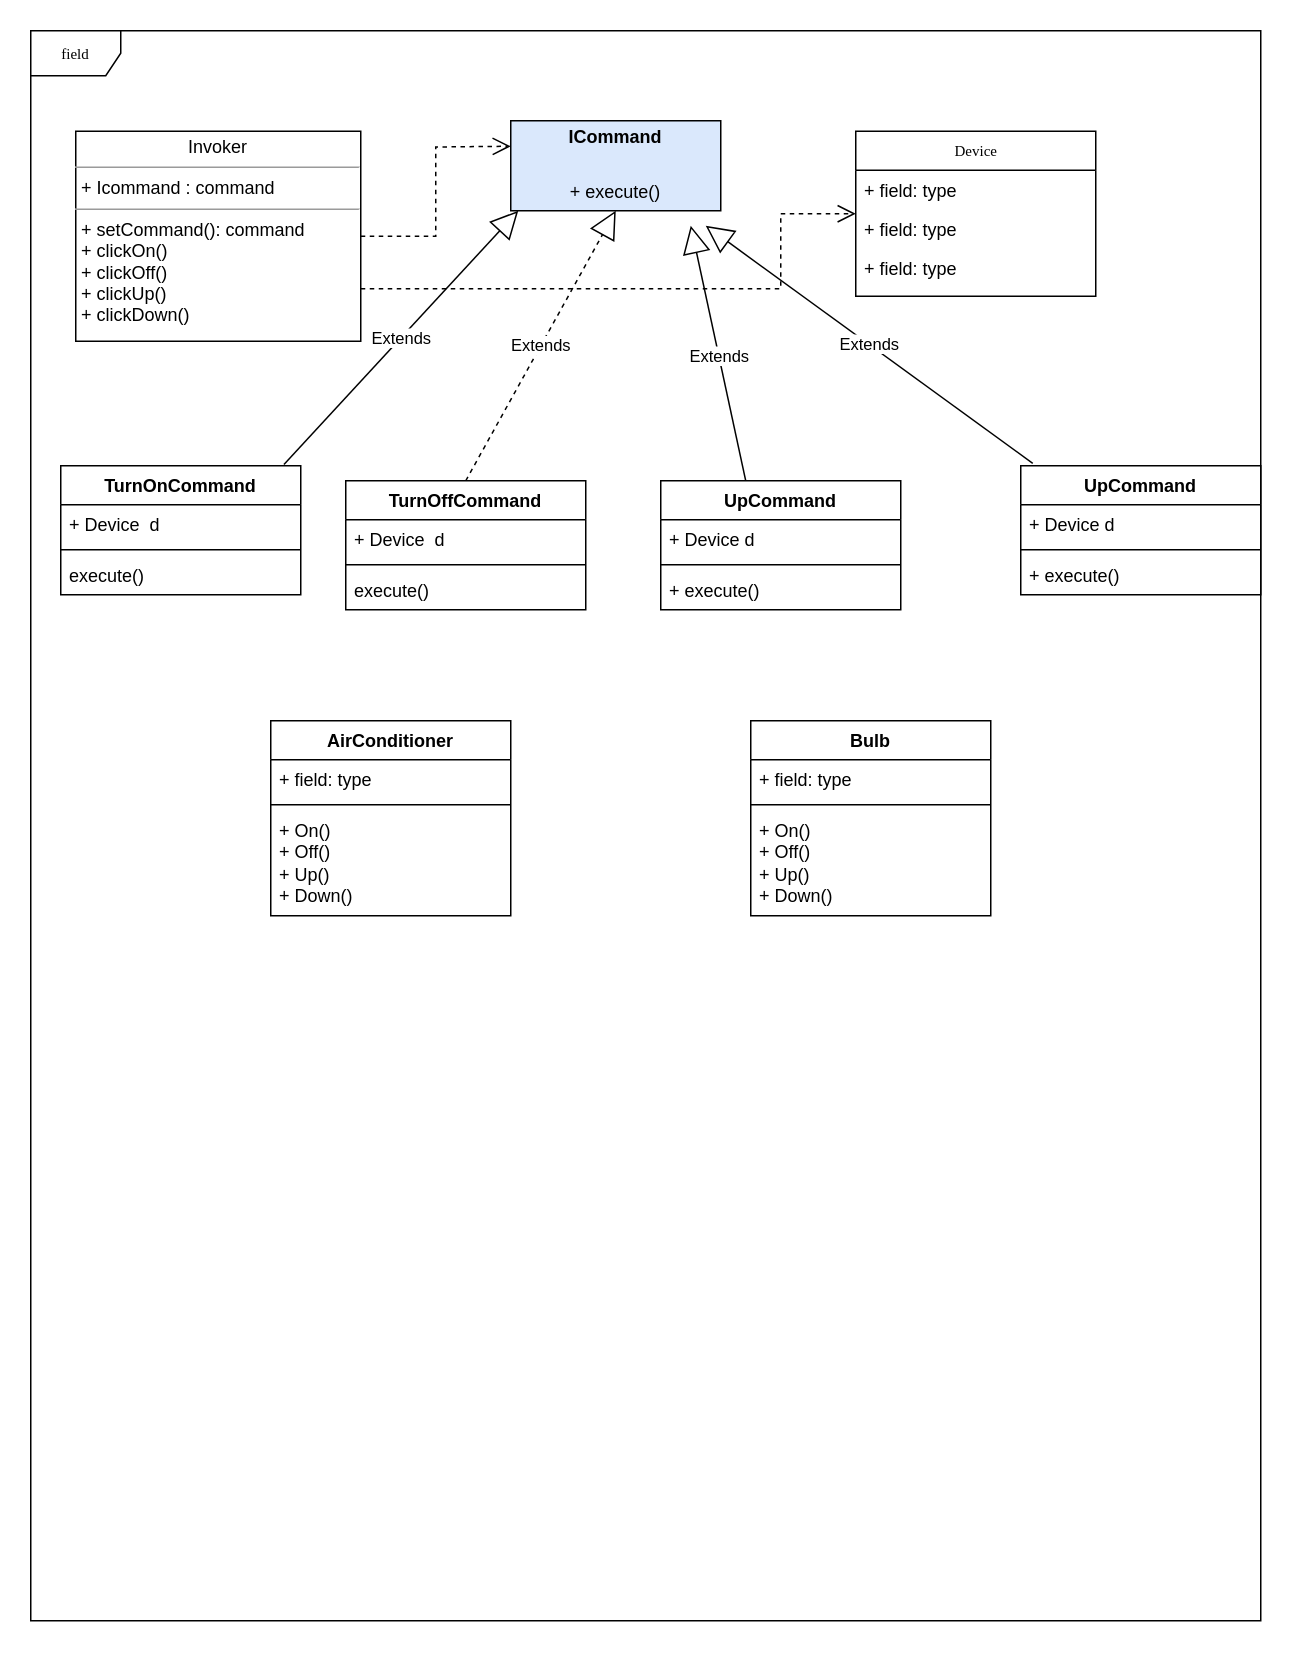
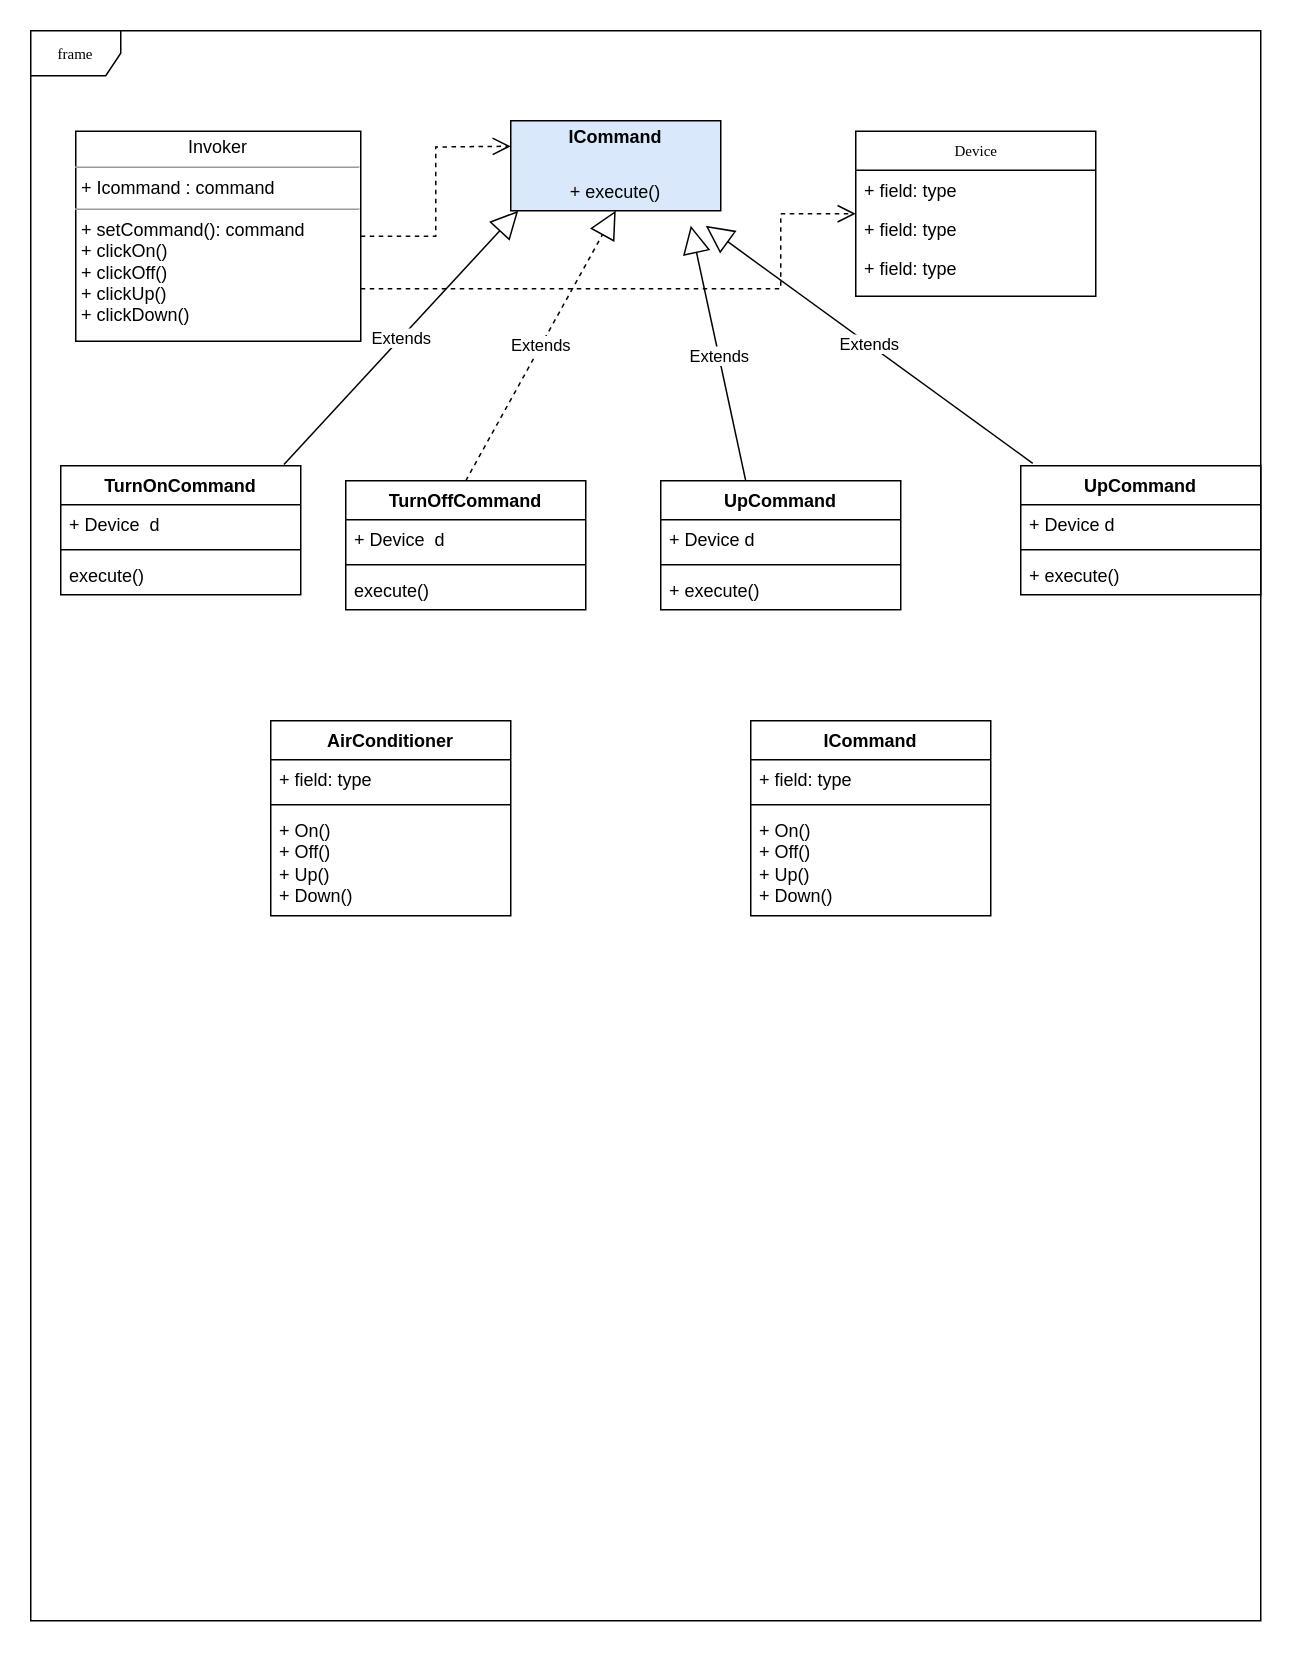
- <mxCell id="2" value="field" style="shape=umlFrame;whiteSpace=wrap;html=1;rounded=0;shadow=0;comic=0;labelBackgroundColor=none;strokeWidth=1;fontFamily=Verdana;fontSize=10;align=center;" parent="1" vertex="1"><mxGeometry x="20" y="20" width="820" height="1060" as="geometry" /></mxCell>
+ <mxCell id="2" value="frame" style="shape=umlFrame;whiteSpace=wrap;html=1;rounded=0;shadow=0;comic=0;labelBackgroundColor=none;strokeWidth=1;fontFamily=Verdana;fontSize=10;align=center;" parent="1" vertex="1"><mxGeometry x="20" y="20" width="820" height="1060" as="geometry" /></mxCell>
- <mxCell id="34" value="Bulb" style="swimlane;fontStyle=1;align=center;verticalAlign=top;childLayout=stackLayout;horizontal=1;startSize=26;horizontalStack=0;resizeParent=1;resizeParentMax=0;resizeLast=0;collapsible=1;marginBottom=0;whiteSpace=wrap;html=1;" vertex="1" parent="1"><mxGeometry x="500" y="480" width="160" height="130" as="geometry" /></mxCell>
+ <mxCell id="34" value="ICommand" style="swimlane;fontStyle=1;align=center;verticalAlign=top;childLayout=stackLayout;horizontal=1;startSize=26;horizontalStack=0;resizeParent=1;resizeParentMax=0;resizeLast=0;collapsible=1;marginBottom=0;whiteSpace=wrap;html=1;" vertex="1" parent="1"><mxGeometry x="500" y="480" width="160" height="130" as="geometry" /></mxCell>
